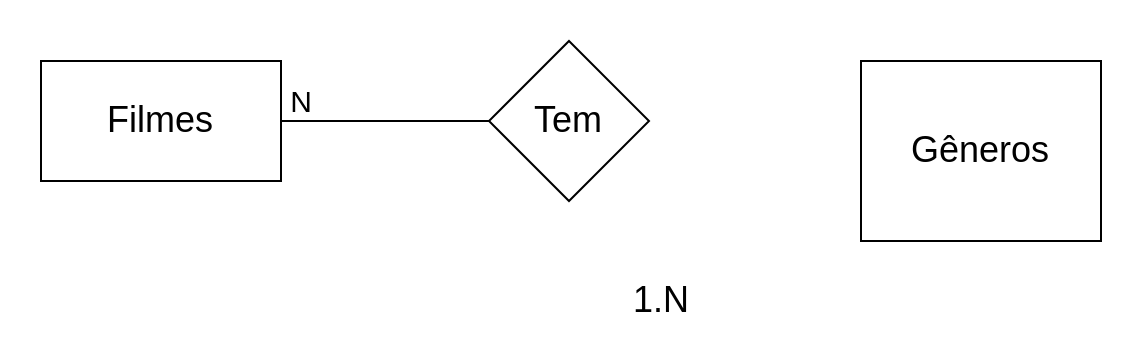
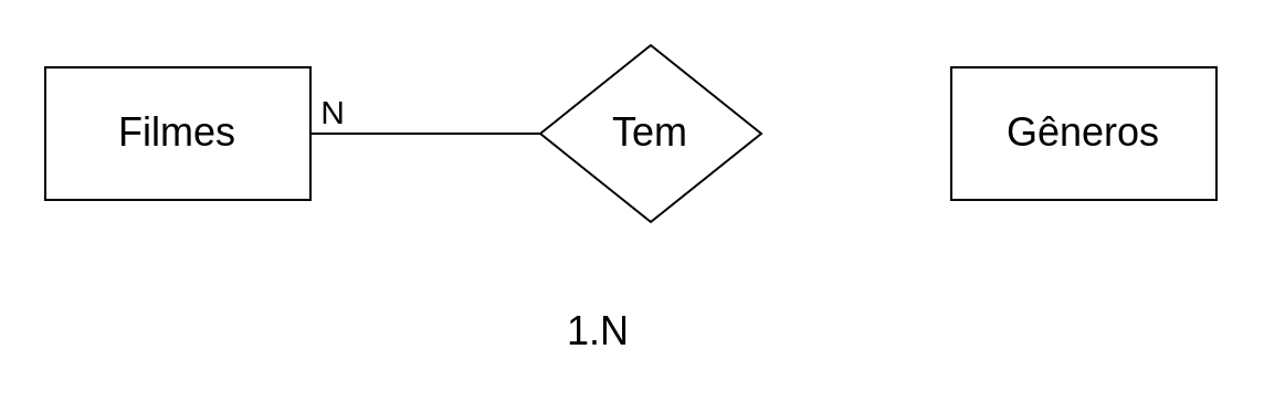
- <mxCell id="5" value="&lt;font style=&quot;font-size: 18px&quot;&gt;Tem&lt;/font&gt;" style="rhombus;whiteSpace=wrap;html=1;" vertex="1" parent="1"><mxGeometry x="244" y="20" width="80" height="80" as="geometry" /></mxCell>
+ <mxCell id="5" value="&lt;font style=&quot;font-size: 18px&quot;&gt;Tem&lt;/font&gt;" style="rhombus;whiteSpace=wrap;html=1;" vertex="1" parent="1"><mxGeometry x="244" y="20" width="100" height="80" as="geometry" /></mxCell>
- <mxCell id="2" value="&lt;font style=&quot;font-size: 18px&quot;&gt;Gêneros&lt;/font&gt;" style="rounded=0;whiteSpace=wrap;html=1;" vertex="1" parent="1"><mxGeometry x="430" y="30" width="120" height="90" as="geometry" /></mxCell>
+ <mxCell id="2" value="&lt;font style=&quot;font-size: 18px&quot;&gt;Gêneros&lt;/font&gt;" style="rounded=0;whiteSpace=wrap;html=1;" vertex="1" parent="1"><mxGeometry x="430" y="30" width="120" height="60" as="geometry" /></mxCell>
- <mxCell id="4" value="&lt;font style=&quot;font-size: 18px&quot;&gt;1.N&lt;/font&gt;" style="text;html=1;align=center;verticalAlign=middle;resizable=0;points=[];autosize=1;" vertex="1" parent="1"><mxGeometry x="310" y="140" width="40" height="20" as="geometry" /></mxCell>
+ <mxCell id="4" value="&lt;font style=&quot;font-size: 18px&quot;&gt;1.N&lt;/font&gt;" style="text;html=1;align=center;verticalAlign=middle;resizable=0;points=[];autosize=1;" vertex="1" parent="1"><mxGeometry x="250" y="140" width="40" height="20" as="geometry" /></mxCell>
